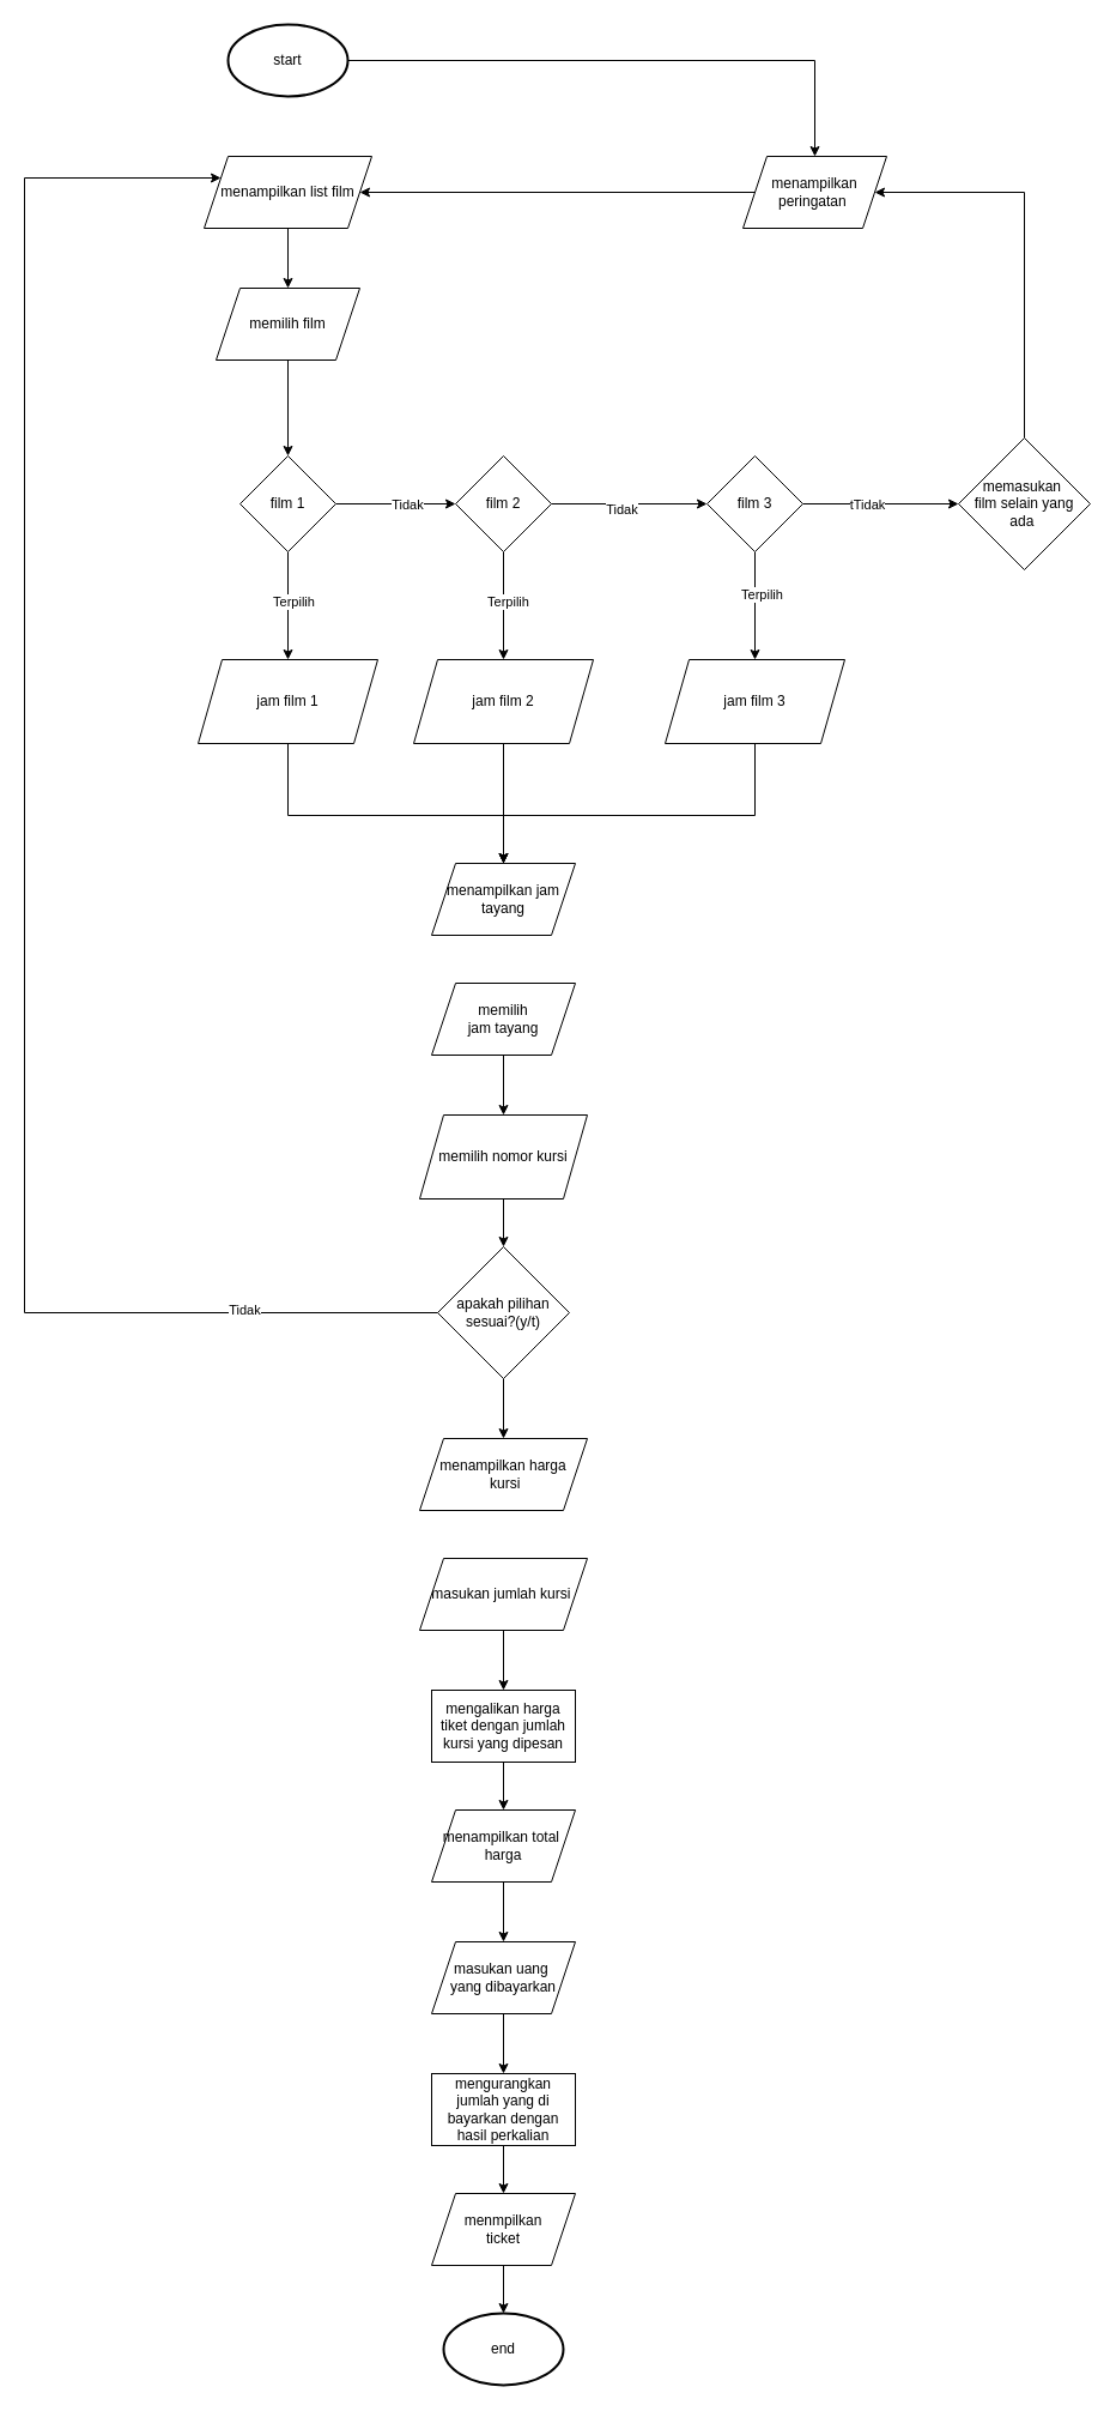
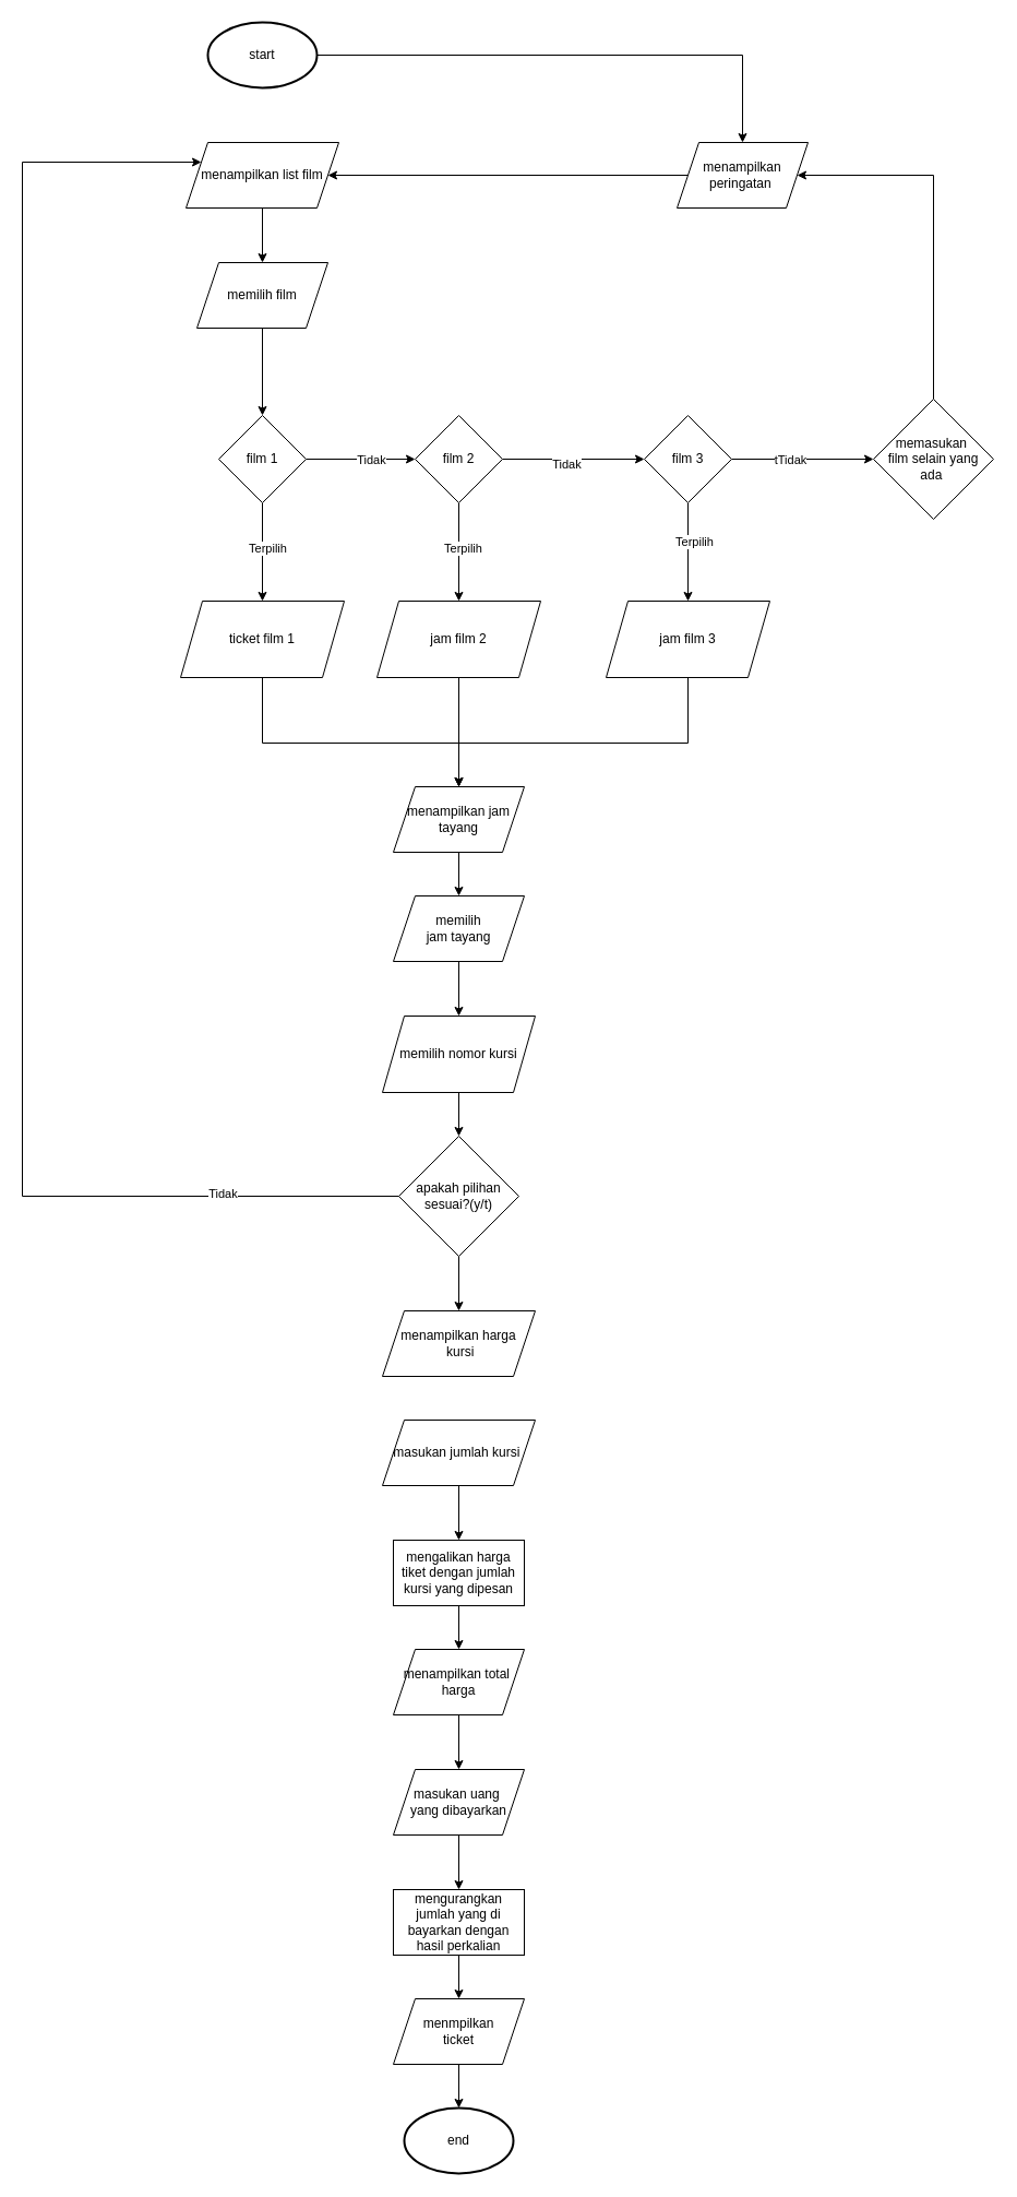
- <mxCell id="5" value="jam film 1" style="shape=parallelogram;perimeter=parallelogramPerimeter;whiteSpace=wrap;html=1;fixedSize=1;" parent="1" vertex="1"><mxGeometry x="165" y="550" width="150" height="70" as="geometry" /></mxCell>
+ <mxCell id="5" value="ticket film 1" style="shape=parallelogram;perimeter=parallelogramPerimeter;whiteSpace=wrap;html=1;fixedSize=1;" parent="1" vertex="1"><mxGeometry x="165" y="550" width="150" height="70" as="geometry" /></mxCell>
+ <mxCell id="49" value="" style="edgeStyle=orthogonalEdgeStyle;rounded=0;orthogonalLoop=1;jettySize=auto;html=1;" parent="1" source="50" target="30" edge="1"><mxGeometry relative="1" as="geometry" /></mxCell>
